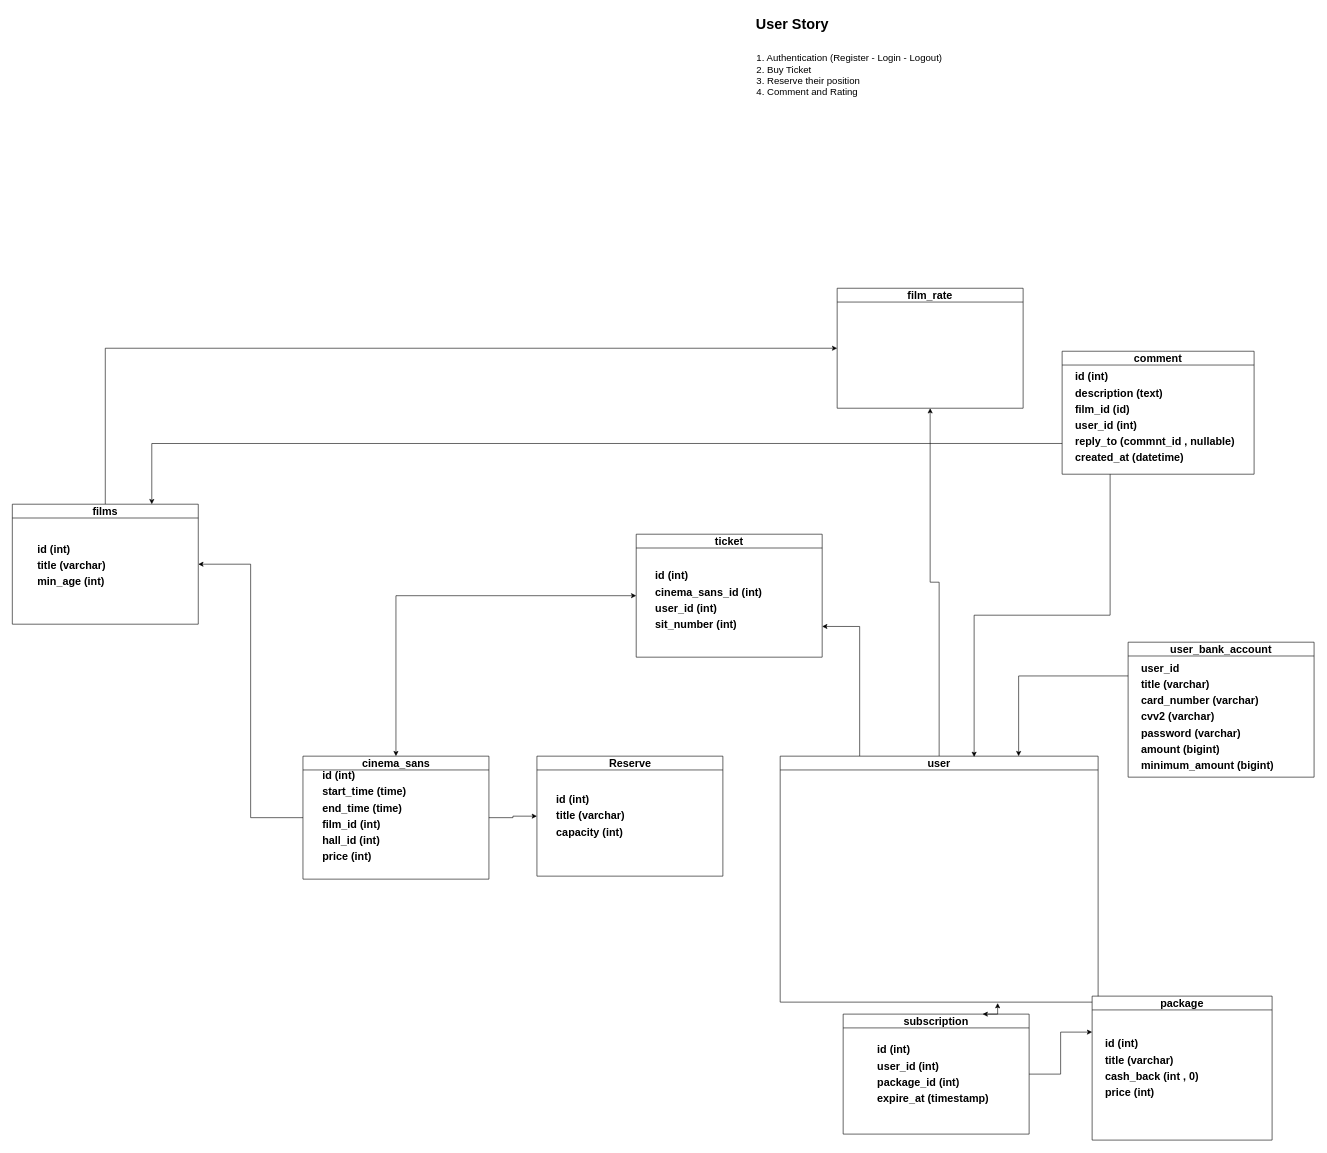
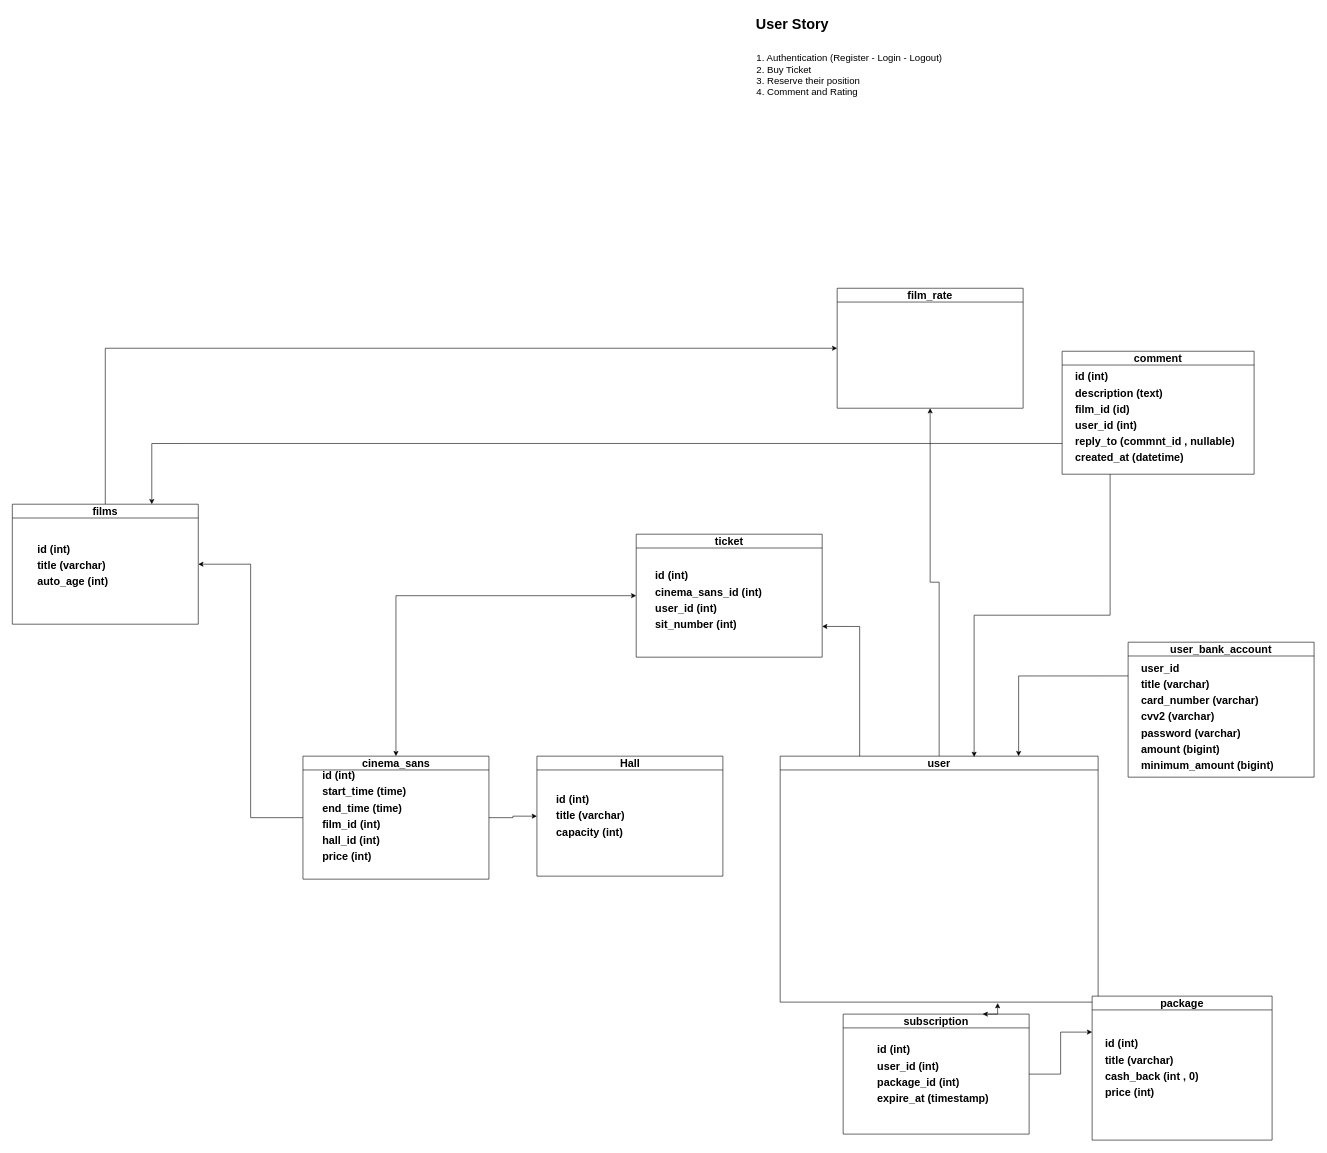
- <mxCell id="23" value="&lt;h2 style=&quot;line-height: 150%;&quot;&gt;id (int)&lt;br&gt;title (varchar)&lt;br&gt;min_age (int)&lt;br&gt;&lt;br&gt;&lt;/h2&gt;" style="text;html=1;align=left;verticalAlign=middle;resizable=0;points=[];autosize=1;strokeColor=none;fillColor=none;" parent="22" vertex="1"><mxGeometry x="40" y="40" width="140" height="150" as="geometry" /></mxCell>
+ <mxCell id="23" value="&lt;h2 style=&quot;line-height: 150%;&quot;&gt;id (int)&lt;br&gt;title (varchar)&lt;br&gt;auto_age (int)&lt;br&gt;&lt;br&gt;&lt;/h2&gt;" style="text;html=1;align=left;verticalAlign=middle;resizable=0;points=[];autosize=1;strokeColor=none;fillColor=none;" parent="22" vertex="1"><mxGeometry x="40" y="40" width="140" height="150" as="geometry" /></mxCell>
- <mxCell id="30" value="&lt;h2&gt;Reserve&lt;/h2&gt;" style="swimlane;whiteSpace=wrap;html=1;" parent="1" vertex="1"><mxGeometry x="894.5" y="1260" width="310" height="200" as="geometry" /></mxCell>
+ <mxCell id="30" value="&lt;h2&gt;Hall&lt;/h2&gt;" style="swimlane;whiteSpace=wrap;html=1;" parent="1" vertex="1"><mxGeometry x="894.5" y="1260" width="310" height="200" as="geometry" /></mxCell>
